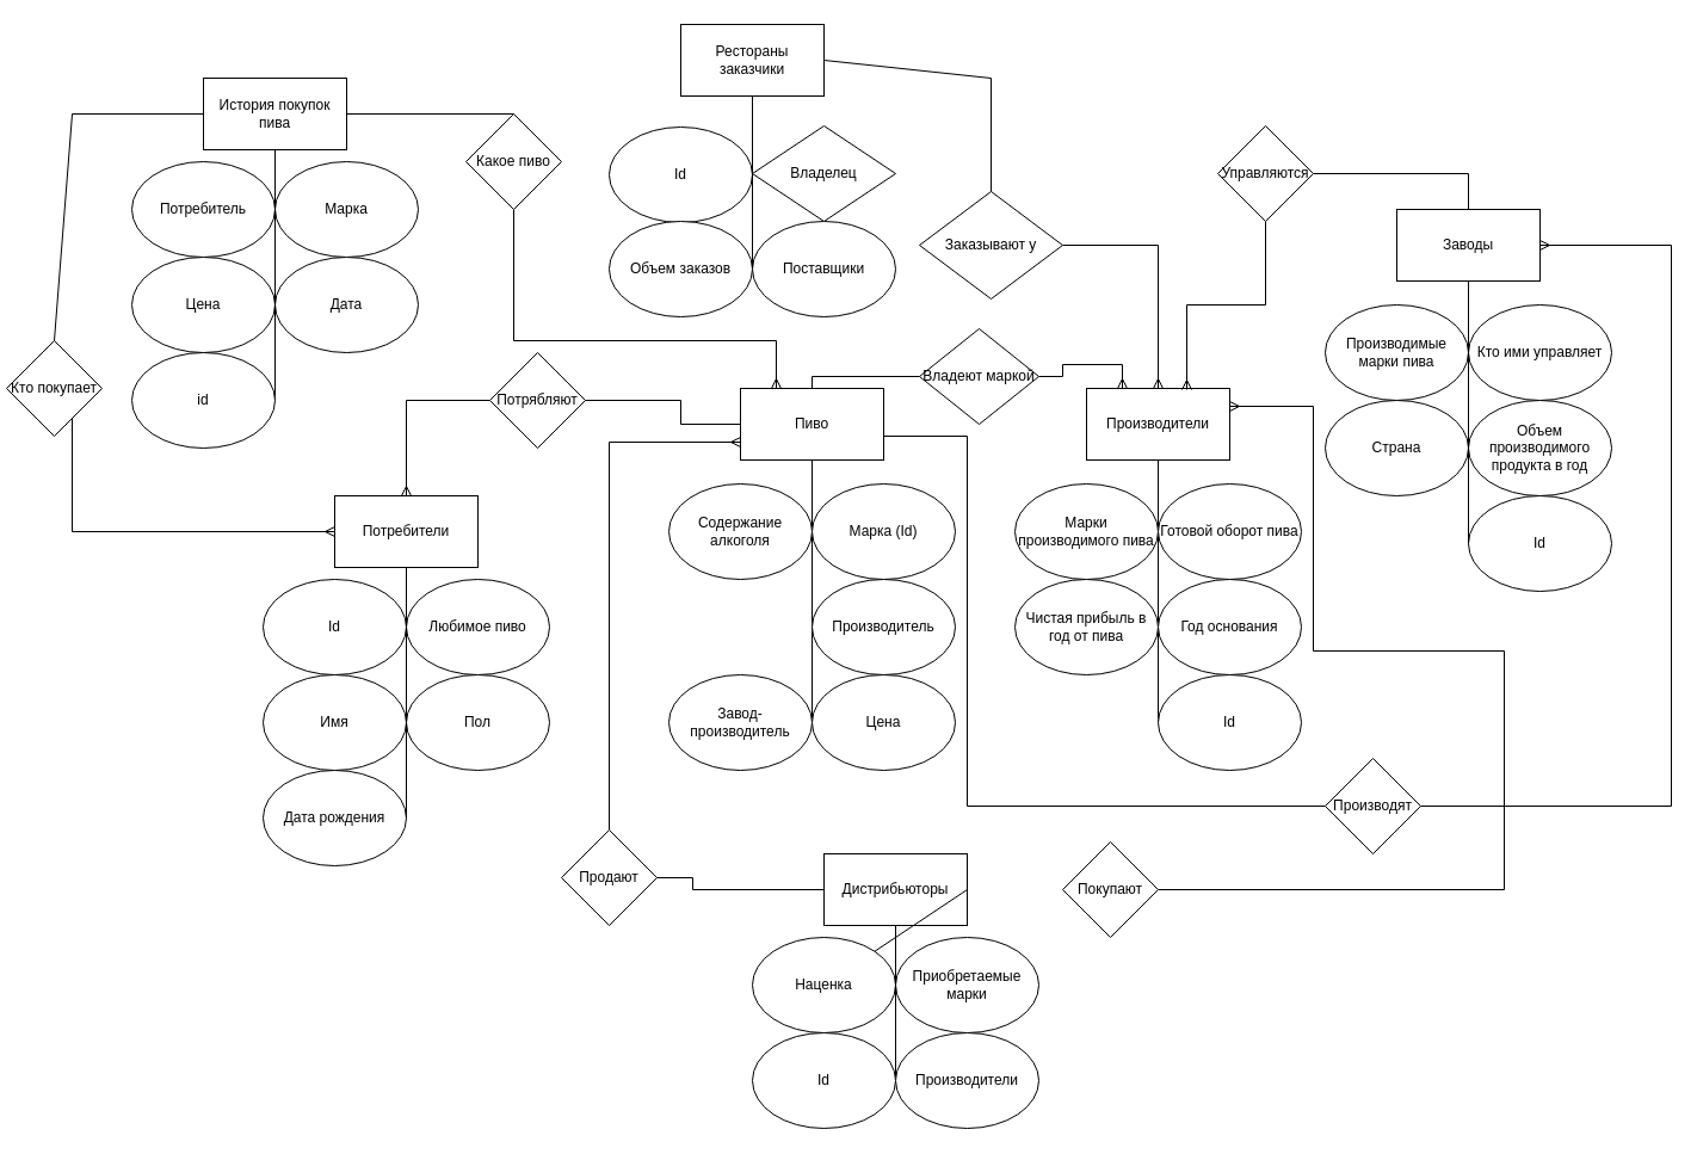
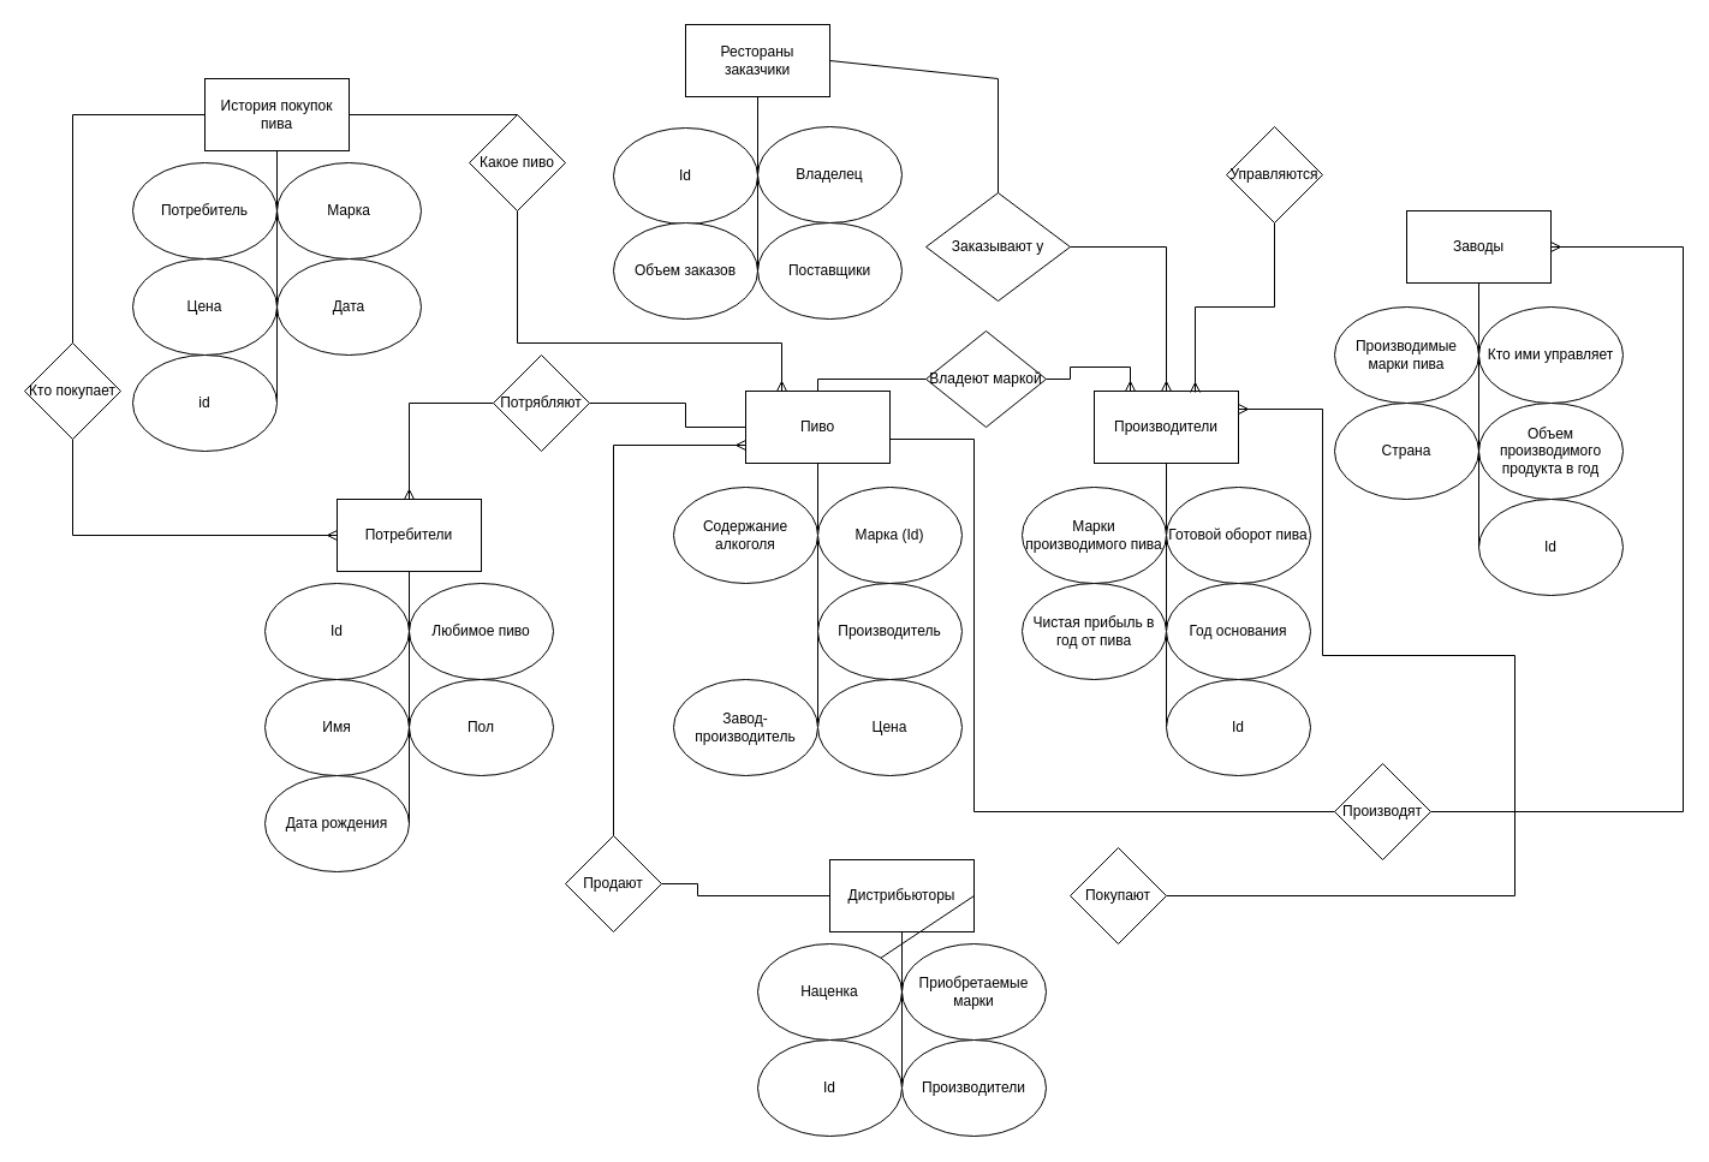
- <mxCell id="24" value="Владелец" style="rhombus;whiteSpace=wrap;html=1;" parent="1" vertex="1"><mxGeometry x="630" y="105" width="120" height="80" as="geometry" /></mxCell>
+ <mxCell id="24" value="Владелец" style="ellipse;whiteSpace=wrap;html=1;" parent="1" vertex="1"><mxGeometry x="630" y="105" width="120" height="80" as="geometry" /></mxCell>
- <mxCell id="41" value="" style="endArrow=none;html=1;rounded=0;exitX=1;exitY=0.5;exitDx=0;exitDy=0;entryX=0.5;entryY=0;entryDx=0;entryDy=0;" parent="1" source="40" target="14" edge="1"><mxGeometry width="50" height="50" relative="1" as="geometry"><mxPoint x="1070" y="435" as="sourcePoint" /><mxPoint x="1120" y="385" as="targetPoint" /><Array as="points"><mxPoint x="1230" y="145" /></Array></mxGeometry></mxCell>
- <mxCell id="57" value="Кто покупает" style="rhombus;whiteSpace=wrap;html=1;" parent="1" vertex="1"><mxGeometry x="5" y="285" width="80" height="80" as="geometry" /></mxCell>
+ <mxCell id="57" value="Кто покупает" style="rhombus;whiteSpace=wrap;html=1;" parent="1" vertex="1"><mxGeometry x="20" y="285" width="80" height="80" as="geometry" /></mxCell>
